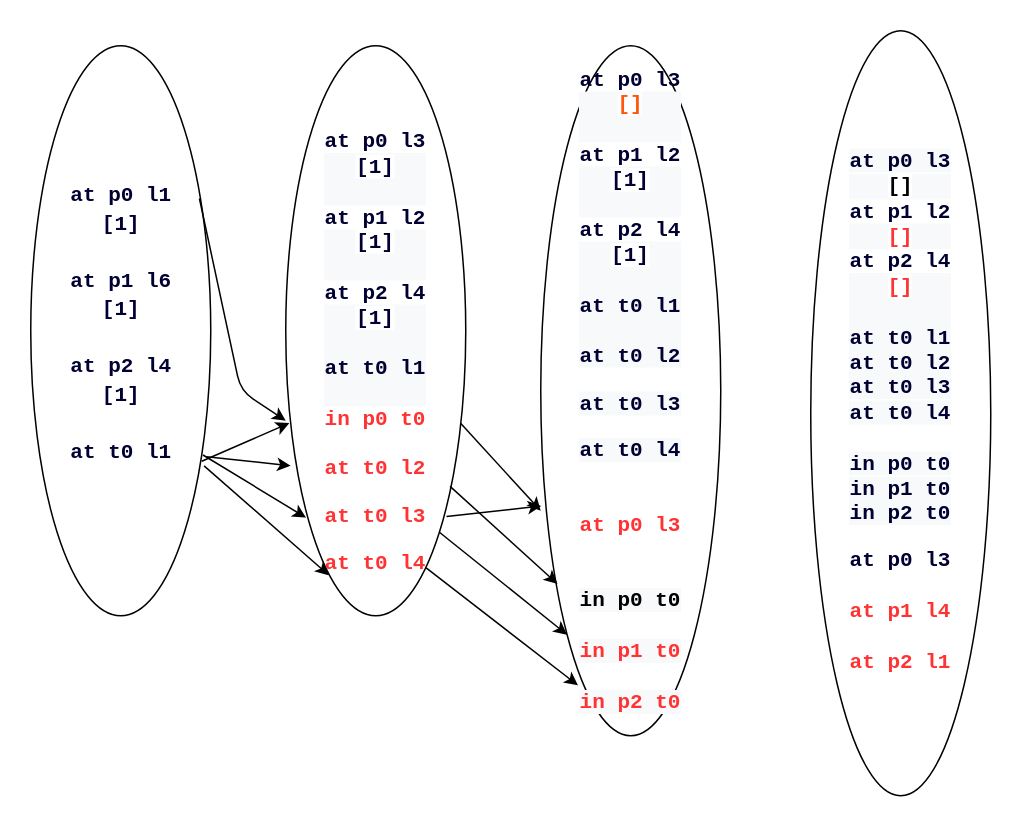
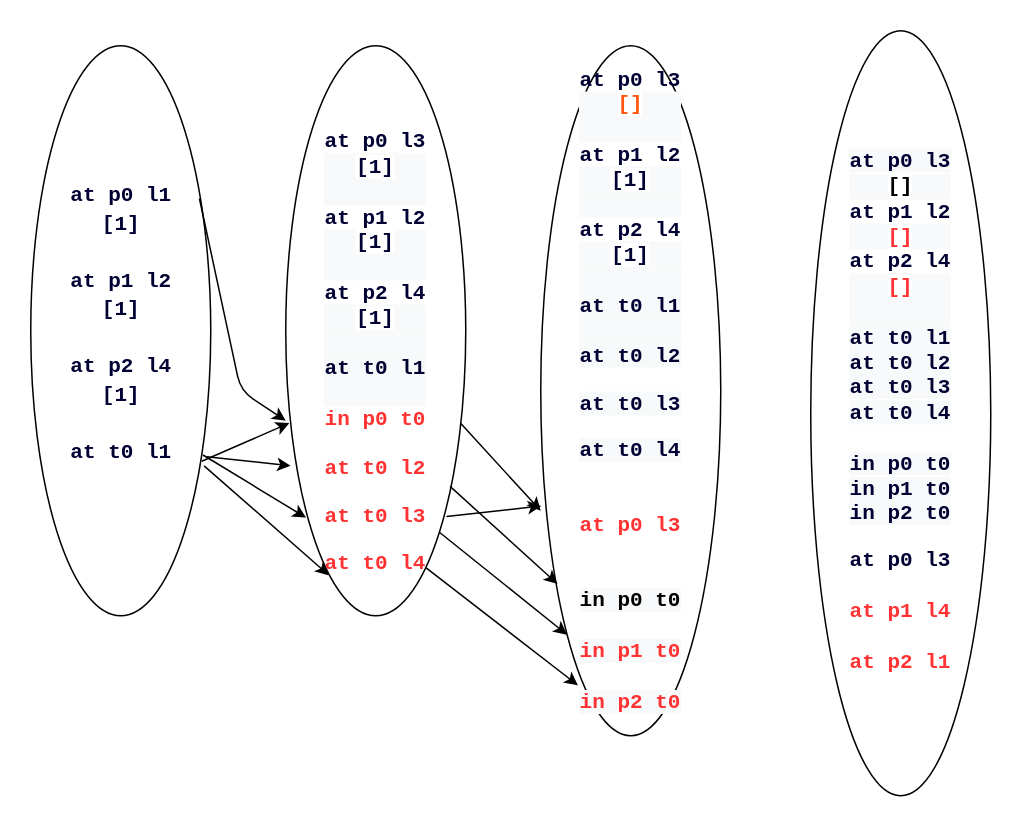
- <mxCell id="4" value="&lt;div style=&quot;font-family: &amp;#34;consolas&amp;#34; , &amp;#34;courier new&amp;#34; , monospace ; font-size: 14px ; line-height: 19px&quot;&gt;&lt;div&gt;&lt;font style=&quot;background-color: rgb(255 , 255 , 255)&quot; color=&quot;#000033&quot;&gt;&lt;b&gt;at&amp;nbsp;p0&amp;nbsp;l1&lt;/b&gt;&lt;/font&gt;&lt;/div&gt;&lt;div&gt;&lt;font style=&quot;background-color: rgb(255 , 255 , 255)&quot; color=&quot;#000033&quot;&gt;&lt;b&gt;[1]&lt;/b&gt;&lt;/font&gt;&lt;/div&gt;&lt;div&gt;&lt;font style=&quot;background-color: rgb(255 , 255 , 255)&quot; color=&quot;#000033&quot;&gt;&lt;b&gt;&lt;br&gt;&lt;/b&gt;&lt;/font&gt;&lt;/div&gt;&lt;div&gt;&lt;font style=&quot;background-color: rgb(255 , 255 , 255)&quot; color=&quot;#000033&quot;&gt;&lt;b&gt;at&amp;nbsp;p1&amp;nbsp;l6&lt;/b&gt;&lt;/font&gt;&lt;/div&gt;&lt;div&gt;&lt;font style=&quot;background-color: rgb(255 , 255 , 255)&quot; color=&quot;#000033&quot;&gt;&lt;b&gt;[1]&lt;/b&gt;&lt;/font&gt;&lt;/div&gt;&lt;div&gt;&lt;font style=&quot;background-color: rgb(255 , 255 , 255)&quot; color=&quot;#000033&quot;&gt;&lt;b&gt;&lt;br&gt;&lt;/b&gt;&lt;/font&gt;&lt;/div&gt;&lt;div&gt;&lt;font style=&quot;background-color: rgb(255 , 255 , 255)&quot; color=&quot;#000033&quot;&gt;&lt;b&gt;at&amp;nbsp;p2&amp;nbsp;l4&lt;/b&gt;&lt;/font&gt;&lt;/div&gt;&lt;div&gt;&lt;font style=&quot;background-color: rgb(255 , 255 , 255)&quot; color=&quot;#000033&quot;&gt;&lt;b&gt;[1]&lt;/b&gt;&lt;/font&gt;&lt;/div&gt;&lt;div&gt;&lt;font style=&quot;background-color: rgb(255 , 255 , 255)&quot; color=&quot;#000033&quot;&gt;&lt;b&gt;&lt;br&gt;&lt;/b&gt;&lt;/font&gt;&lt;/div&gt;&lt;div&gt;&lt;font style=&quot;background-color: rgb(255 , 255 , 255)&quot; color=&quot;#000033&quot;&gt;&lt;b&gt;at&amp;nbsp;t0&amp;nbsp;l1&lt;/b&gt;&lt;/font&gt;&lt;/div&gt;&lt;/div&gt;" style="text;html=1;align=center;verticalAlign=middle;resizable=0;points=[];autosize=1;" vertex="1" parent="1"><mxGeometry x="40" y="120" width="80" height="190" as="geometry" /></mxCell>
+ <mxCell id="4" value="&lt;div style=&quot;font-family: &amp;#34;consolas&amp;#34; , &amp;#34;courier new&amp;#34; , monospace ; font-size: 14px ; line-height: 19px&quot;&gt;&lt;div&gt;&lt;font style=&quot;background-color: rgb(255 , 255 , 255)&quot; color=&quot;#000033&quot;&gt;&lt;b&gt;at&amp;nbsp;p0&amp;nbsp;l1&lt;/b&gt;&lt;/font&gt;&lt;/div&gt;&lt;div&gt;&lt;font style=&quot;background-color: rgb(255 , 255 , 255)&quot; color=&quot;#000033&quot;&gt;&lt;b&gt;[1]&lt;/b&gt;&lt;/font&gt;&lt;/div&gt;&lt;div&gt;&lt;font style=&quot;background-color: rgb(255 , 255 , 255)&quot; color=&quot;#000033&quot;&gt;&lt;b&gt;&lt;br&gt;&lt;/b&gt;&lt;/font&gt;&lt;/div&gt;&lt;div&gt;&lt;font style=&quot;background-color: rgb(255 , 255 , 255)&quot; color=&quot;#000033&quot;&gt;&lt;b&gt;at&amp;nbsp;p1&amp;nbsp;l2&lt;/b&gt;&lt;/font&gt;&lt;/div&gt;&lt;div&gt;&lt;font style=&quot;background-color: rgb(255 , 255 , 255)&quot; color=&quot;#000033&quot;&gt;&lt;b&gt;[1]&lt;/b&gt;&lt;/font&gt;&lt;/div&gt;&lt;div&gt;&lt;font style=&quot;background-color: rgb(255 , 255 , 255)&quot; color=&quot;#000033&quot;&gt;&lt;b&gt;&lt;br&gt;&lt;/b&gt;&lt;/font&gt;&lt;/div&gt;&lt;div&gt;&lt;font style=&quot;background-color: rgb(255 , 255 , 255)&quot; color=&quot;#000033&quot;&gt;&lt;b&gt;at&amp;nbsp;p2&amp;nbsp;l4&lt;/b&gt;&lt;/font&gt;&lt;/div&gt;&lt;div&gt;&lt;font style=&quot;background-color: rgb(255 , 255 , 255)&quot; color=&quot;#000033&quot;&gt;&lt;b&gt;[1]&lt;/b&gt;&lt;/font&gt;&lt;/div&gt;&lt;div&gt;&lt;font style=&quot;background-color: rgb(255 , 255 , 255)&quot; color=&quot;#000033&quot;&gt;&lt;b&gt;&lt;br&gt;&lt;/b&gt;&lt;/font&gt;&lt;/div&gt;&lt;div&gt;&lt;font style=&quot;background-color: rgb(255 , 255 , 255)&quot; color=&quot;#000033&quot;&gt;&lt;b&gt;at&amp;nbsp;t0&amp;nbsp;l1&lt;/b&gt;&lt;/font&gt;&lt;/div&gt;&lt;/div&gt;" style="text;html=1;align=center;verticalAlign=middle;resizable=0;points=[];autosize=1;" vertex="1" parent="1"><mxGeometry x="40" y="120" width="80" height="190" as="geometry" /></mxCell>
